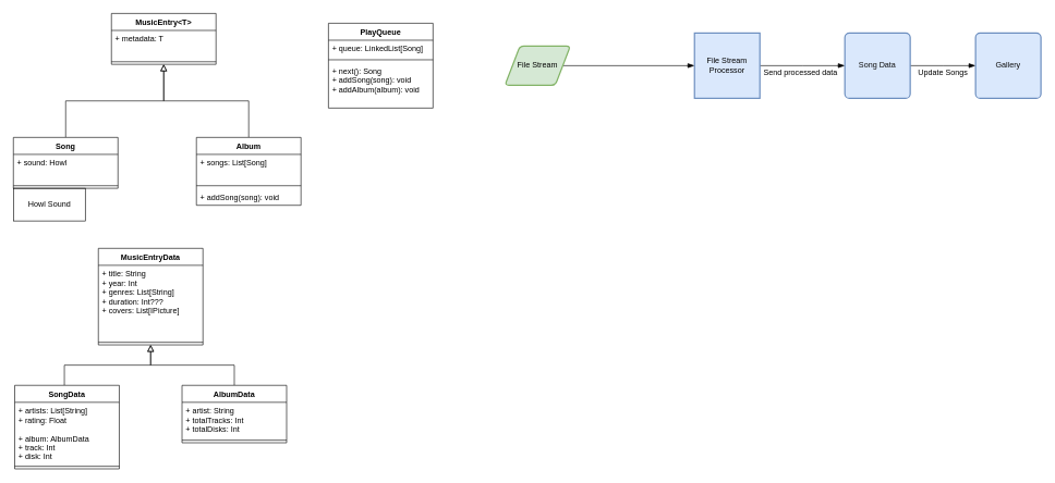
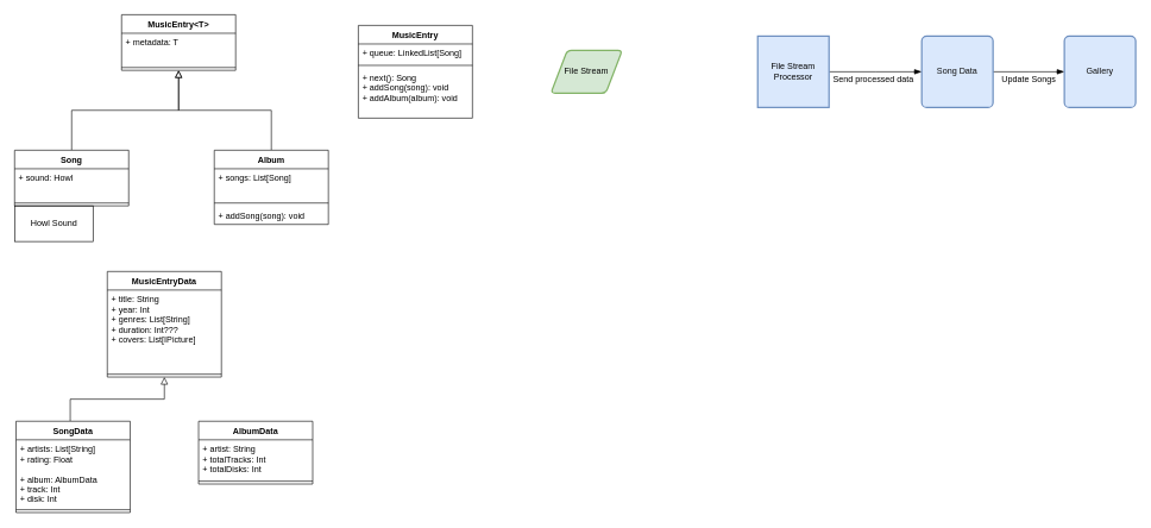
- <mxCell id="35" value="PlayQueue" style="swimlane;fontStyle=1;align=center;verticalAlign=top;childLayout=stackLayout;horizontal=1;startSize=26;horizontalStack=0;resizeParent=1;resizeParentMax=0;resizeLast=0;collapsible=1;marginBottom=0;" parent="1" vertex="1"><mxGeometry x="502" y="35" width="160" height="130" as="geometry" /></mxCell>
+ <mxCell id="35" value="MusicEntry" style="swimlane;fontStyle=1;align=center;verticalAlign=top;childLayout=stackLayout;horizontal=1;startSize=26;horizontalStack=0;resizeParent=1;resizeParentMax=0;resizeLast=0;collapsible=1;marginBottom=0;" parent="1" vertex="1"><mxGeometry x="502" y="35" width="160" height="130" as="geometry" /></mxCell>
- <mxCell id="26" style="edgeStyle=orthogonalEdgeStyle;rounded=0;orthogonalLoop=1;jettySize=auto;html=1;entryX=0;entryY=0.5;entryDx=0;entryDy=0;startSize=8;endArrow=blockThin;endFill=1;endSize=8;strokeWidth=1;" parent="1" source="27" target="30" edge="1"><mxGeometry relative="1" as="geometry" /></mxCell>
- <mxCell id="3" style="edgeStyle=orthogonalEdgeStyle;rounded=0;orthogonalLoop=1;jettySize=auto;html=1;exitX=0.5;exitY=0;exitDx=0;exitDy=0;startSize=8;endArrow=block;endFill=0;endSize=8;strokeWidth=1;entryX=0.5;entryY=1;entryDx=0;entryDy=0;" parent="1" source="20" target="17" edge="1"><mxGeometry relative="1" as="geometry"><mxPoint x="270" y="650" as="targetPoint" /></mxGeometry></mxCell>
